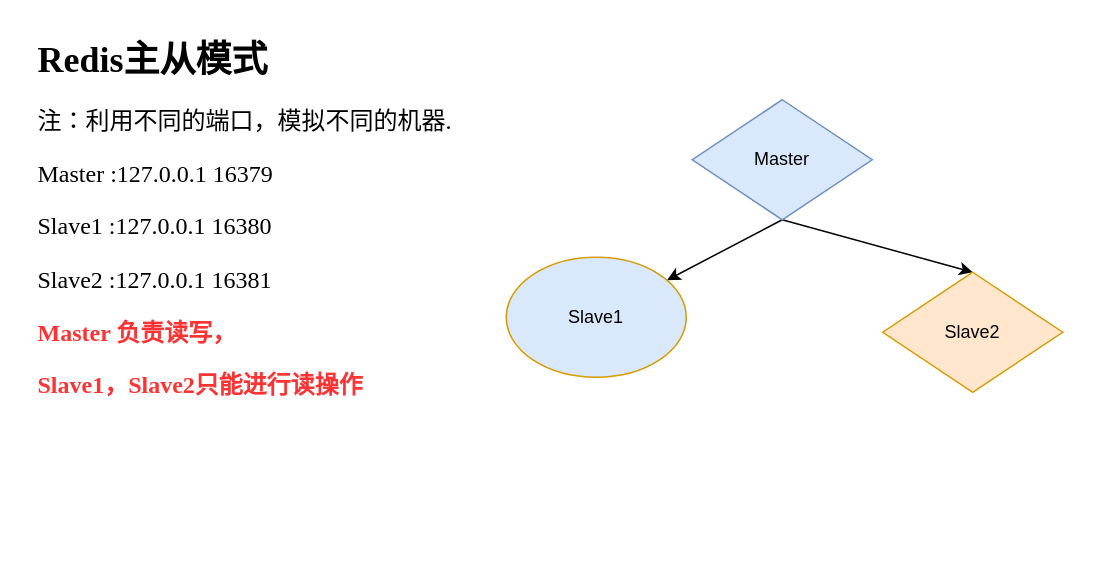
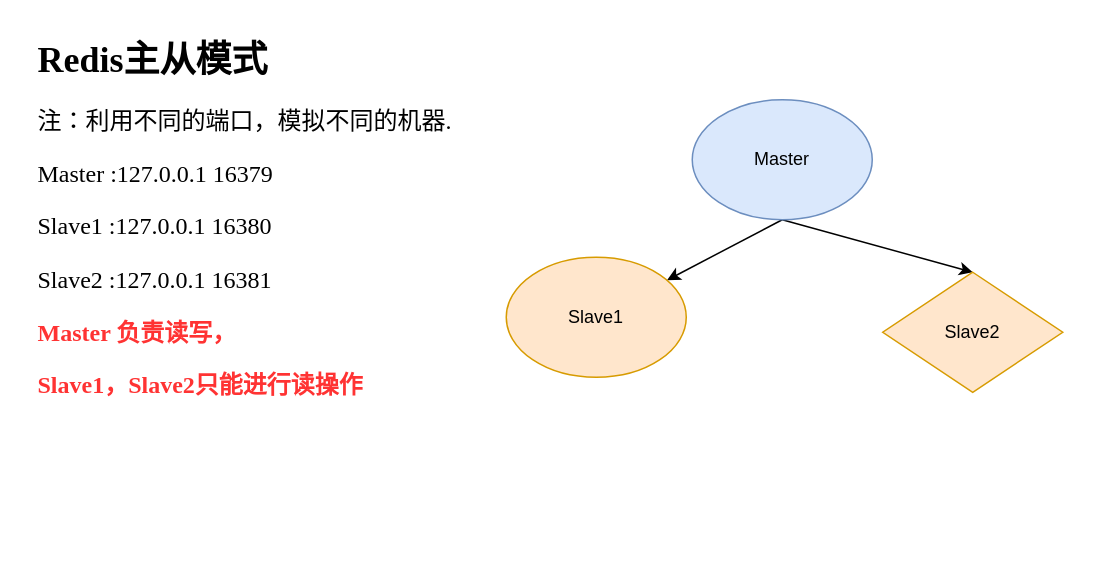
- <mxCell id="4" value="Master" style="rhombus;whiteSpace=wrap;html=1;fillColor=#dae8fc;strokeColor=#6c8ebf;" vertex="1" parent="1"><mxGeometry x="461" y="66" width="120" height="80" as="geometry" /></mxCell>
+ <mxCell id="4" value="Master" style="ellipse;whiteSpace=wrap;html=1;fillColor=#dae8fc;strokeColor=#6c8ebf;" vertex="1" parent="1"><mxGeometry x="461" y="66" width="120" height="80" as="geometry" /></mxCell>
- <mxCell id="5" value="Slave1" style="ellipse;whiteSpace=wrap;html=1;fillColor=#dae8fc;strokeColor=#d79b00;" vertex="1" parent="1"><mxGeometry x="337" y="171" width="120" height="80" as="geometry" /></mxCell>
+ <mxCell id="5" value="Slave1" style="ellipse;whiteSpace=wrap;html=1;fillColor=#ffe6cc;strokeColor=#d79b00;" vertex="1" parent="1"><mxGeometry x="337" y="171" width="120" height="80" as="geometry" /></mxCell>
